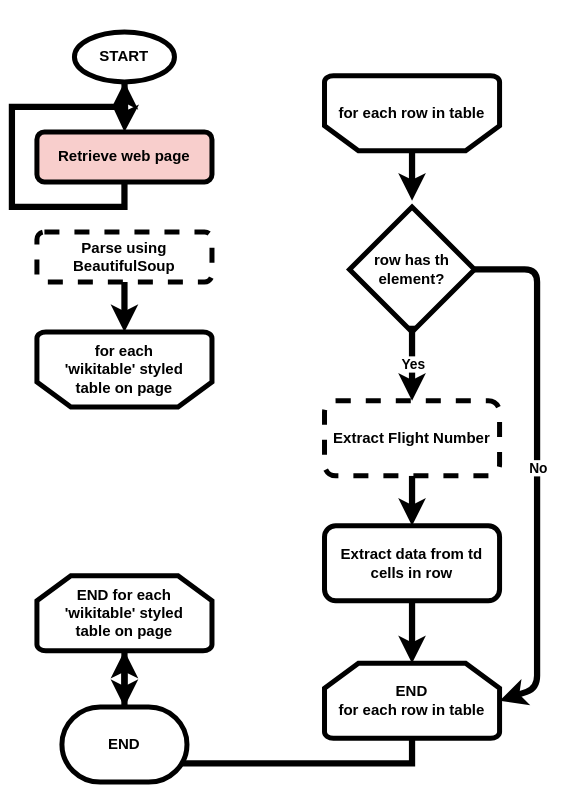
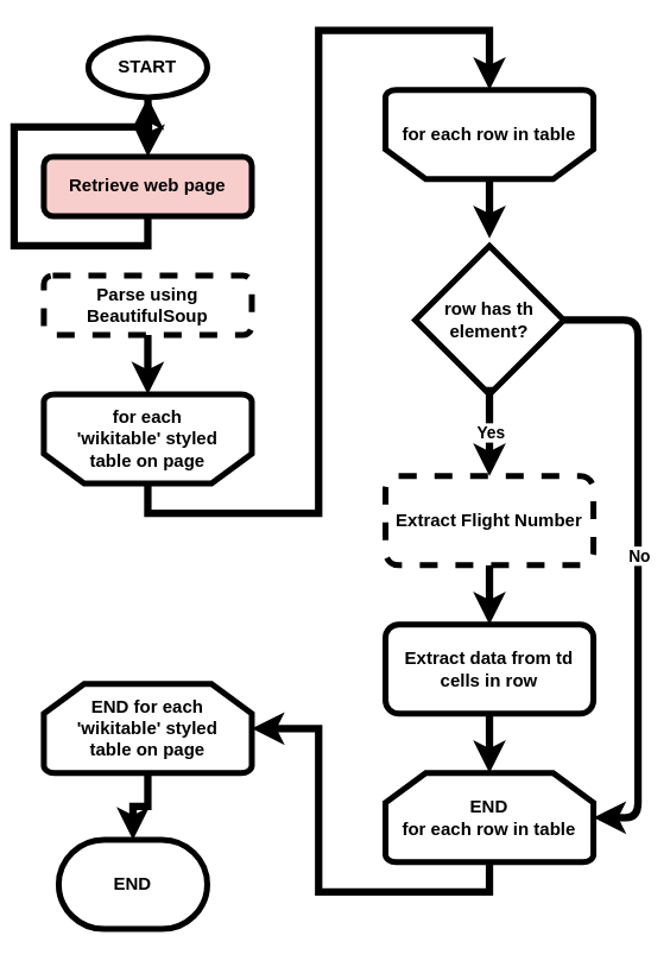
+ <mxCell id="8" style="edgeStyle=orthogonalEdgeStyle;rounded=0;orthogonalLoop=1;jettySize=auto;html=1;exitX=0.5;exitY=0;exitDx=0;exitDy=0;exitPerimeter=0;entryX=0.5;entryY=1;entryDx=0;entryDy=0;entryPerimeter=0;strokeWidth=5;" edge="1" parent="1" source="9" target="11"><mxGeometry relative="1" as="geometry"><Array as="points"><mxPoint x="90" y="345" /><mxPoint x="205" y="345" /><mxPoint x="205" y="20" /><mxPoint x="320" y="20" /></Array></mxGeometry></mxCell>
- <mxCell id="20" value="&lt;b&gt;END&lt;br&gt;for each row in table&lt;/b&gt;" style="strokeWidth=4;html=1;shape=mxgraph.flowchart.loop_limit;whiteSpace=wrap;" vertex="1" parent="1"><mxGeometry x="250" y="530" width="140" height="60" as="geometry" /></mxCell>
+ <mxCell id="20" value="&lt;b&gt;END&lt;br&gt;for each row in table&lt;/b&gt;" style="strokeWidth=4;html=1;shape=mxgraph.flowchart.loop_limit;whiteSpace=wrap;" vertex="1" parent="1"><mxGeometry x="250" y="520" width="140" height="60" as="geometry" /></mxCell>
- <mxCell id="23" value="&lt;b&gt;END&lt;/b&gt;" style="strokeWidth=4;html=1;shape=mxgraph.flowchart.terminator;whiteSpace=wrap;" vertex="1" parent="1"><mxGeometry x="40" y="565" width="100" height="60" as="geometry" /></mxCell>
+ <mxCell id="23" value="&lt;b&gt;END&lt;/b&gt;" style="strokeWidth=4;html=1;shape=mxgraph.flowchart.terminator;whiteSpace=wrap;" vertex="1" parent="1"><mxGeometry x="30" y="565" width="100" height="60" as="geometry" /></mxCell>
